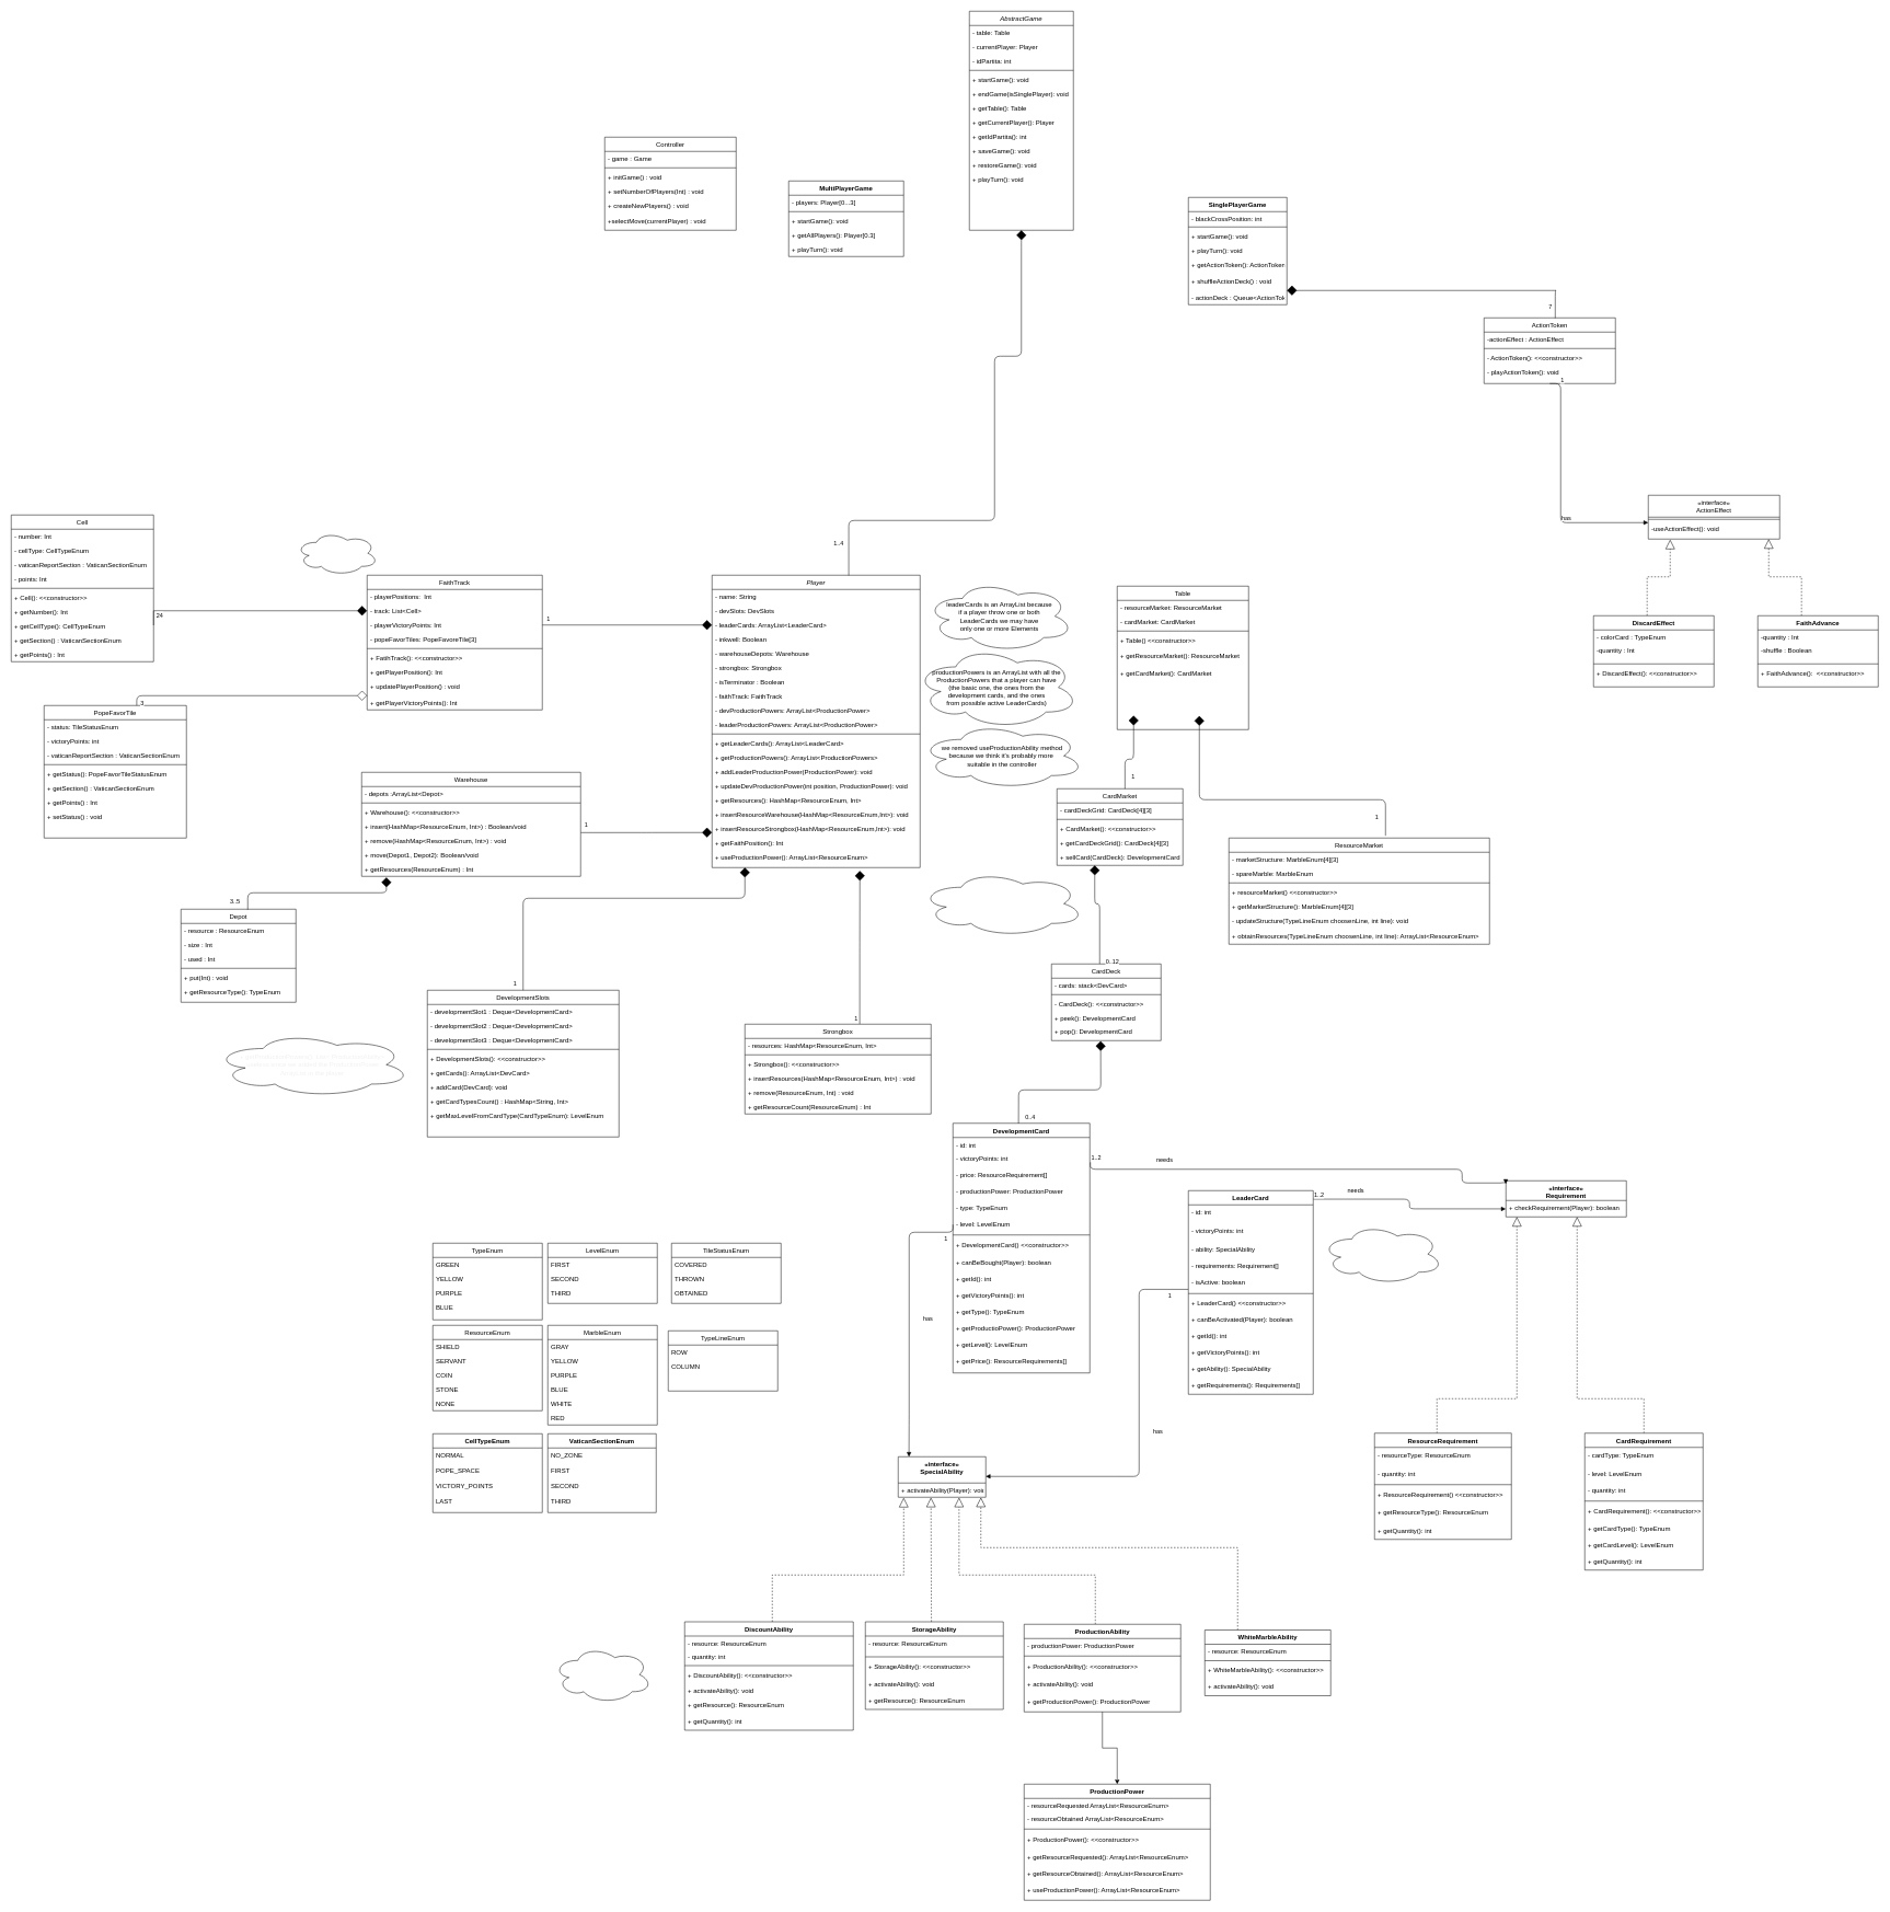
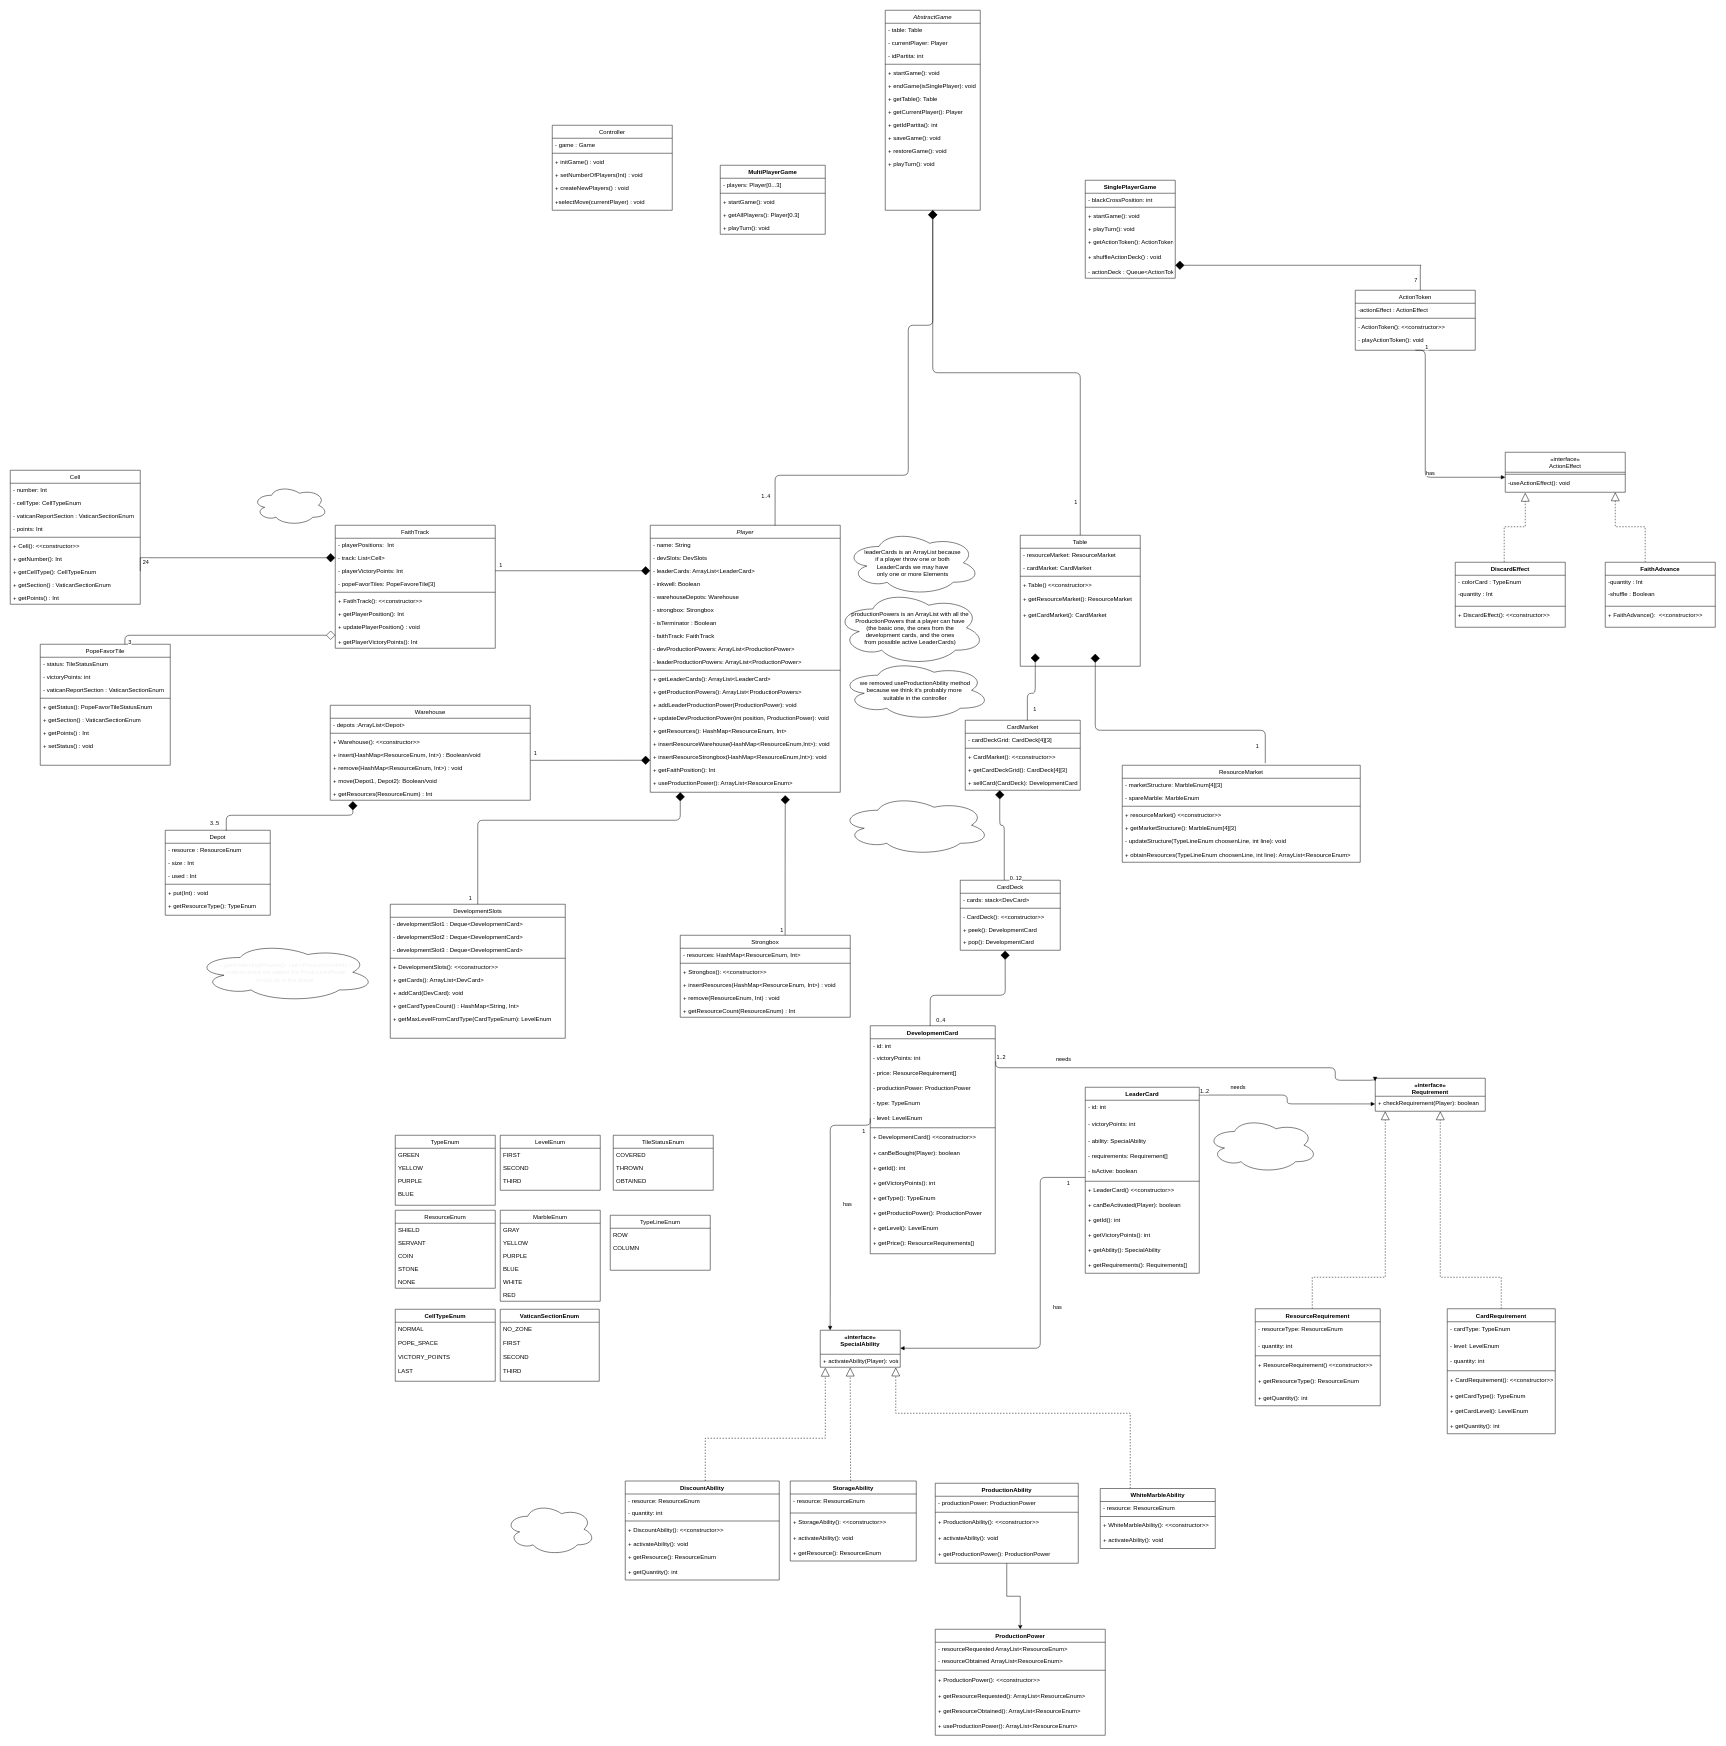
+ <mxCell id="123" value="" style="endArrow=diamond;shadow=0;strokeWidth=1;rounded=1;endFill=1;edgeStyle=elbowEdgeStyle;elbow=vertical;endSize=16;" parent="1" source="116" target="89" edge="1"><mxGeometry x="0.5" y="41" relative="1" as="geometry"><mxPoint x="2048" y="2342" as="sourcePoint" /><mxPoint x="1888" y="2342" as="targetPoint" /><mxPoint x="-40" y="32" as="offset" /></mxGeometry></mxCell>
+ <mxCell id="124" value="1" style="edgeLabel;html=1;align=center;verticalAlign=middle;resizable=0;points=[];" parent="123" vertex="1" connectable="0"><mxGeometry x="-0.673" y="1" relative="1" as="geometry"><mxPoint x="-9" y="88.62" as="offset" /></mxGeometry></mxCell>
- <mxCell id="331" value="getTrack() instead of getCell()" style="ellipse;shape=cloud;whiteSpace=wrap;html=1;fontColor=#FFFFFF;" parent="1" vertex="1"><mxGeometry x="540" y="970" width="150" height="80" as="geometry" /></mxCell>
+ <mxCell id="331" value="getTrack() instead of getCell()" style="ellipse;shape=cloud;whiteSpace=wrap;html=1;fontColor=#FFFFFF;" parent="1" vertex="1"><mxGeometry x="505" y="970" width="150" height="80" as="geometry" /></mxCell>
- <mxCell id="54" value="" style="edgeStyle=orthogonalEdgeStyle;rounded=0;orthogonalLoop=1;jettySize=auto;html=1;endArrow=block;endFill=0;endSize=15;entryX=0.695;entryY=1.022;entryDx=0;entryDy=0;entryPerimeter=0;dashed=1;" parent="1" source="77" target="56" edge="1"><mxGeometry relative="1" as="geometry"><Array as="points"><mxPoint x="2000" y="2876" /><mxPoint x="1751" y="2876" /></Array><mxPoint x="1850" y="2786" as="targetPoint" /></mxGeometry></mxCell>
